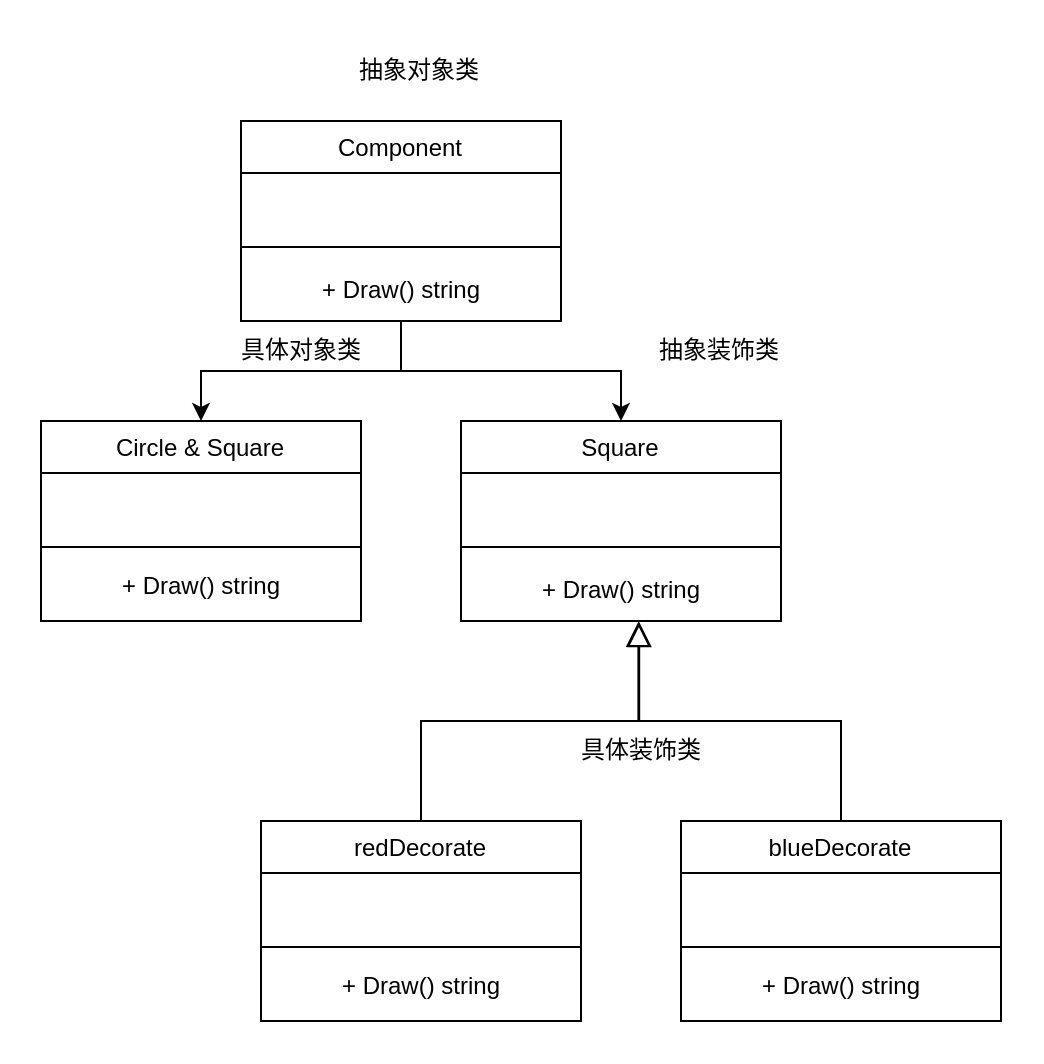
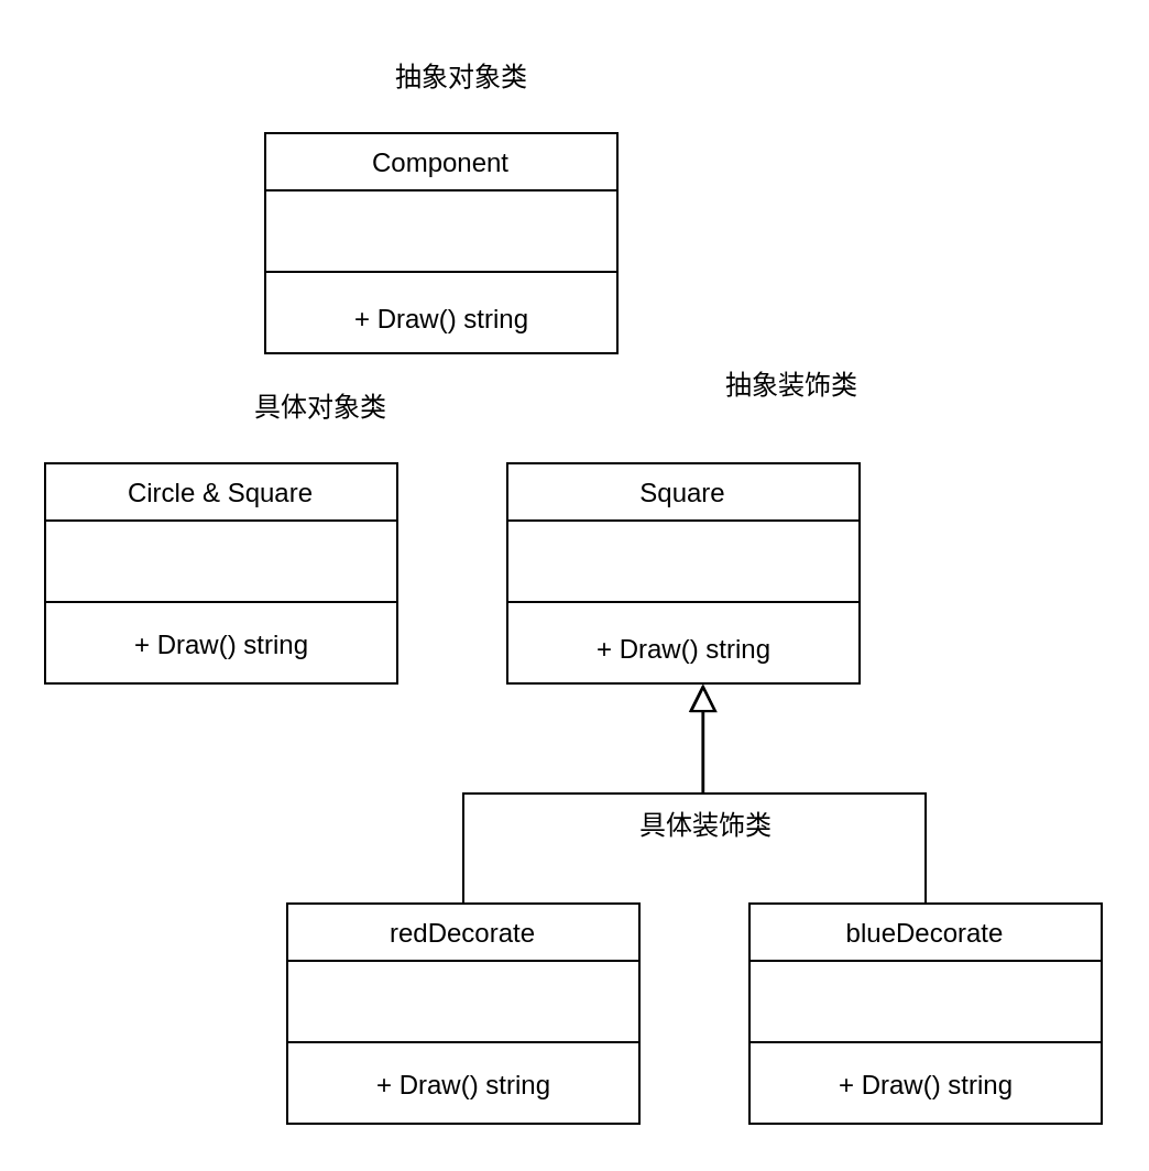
- <mxCell id="24" value="具体对象类" style="text;html=1;align=center;verticalAlign=middle;resizable=0;points=[];autosize=1;strokeColor=none;fillColor=none;" vertex="1" parent="1"><mxGeometry x="110" y="160" width="80" height="30" as="geometry" /></mxCell>
+ <mxCell id="24" value="具体对象类" style="text;html=1;align=center;verticalAlign=middle;resizable=0;points=[];autosize=1;strokeColor=none;fillColor=none;" vertex="1" parent="1"><mxGeometry x="105" y="170" width="80" height="30" as="geometry" /></mxCell>
- <mxCell id="11" value="" style="edgeStyle=orthogonalEdgeStyle;rounded=0;orthogonalLoop=1;jettySize=auto;html=1;" edge="1" parent="1" source="12" target="21"><mxGeometry relative="1" as="geometry" /></mxCell>
- <mxCell id="10" value="" style="edgeStyle=orthogonalEdgeStyle;rounded=0;orthogonalLoop=1;jettySize=auto;html=1;entryX=0.5;entryY=0;entryDx=0;entryDy=0;" edge="1" parent="1" source="12" target="17"><mxGeometry relative="1" as="geometry" /></mxCell>
